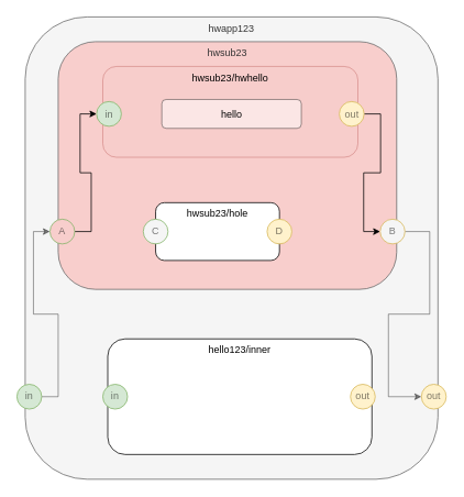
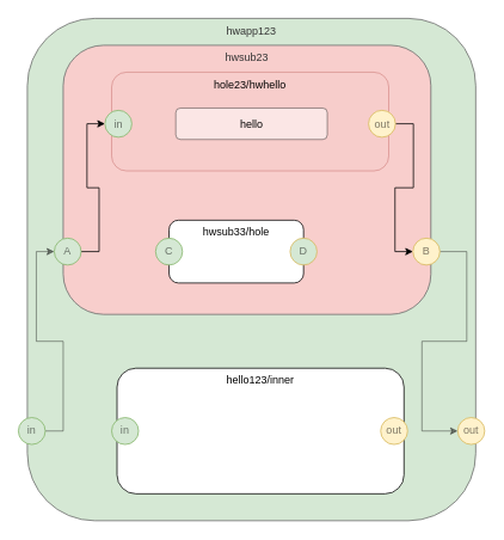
- <mxCell id="2" value="hwapp123" style="rounded=1;whiteSpace=wrap;html=1;verticalAlign=top;fillColor=#f5f5f5;strokeColor=#666666;fontColor=#333333;" parent="1" vertex="1"><mxGeometry x="30" y="20" width="500" height="560" as="geometry" /></mxCell>
+ <mxCell id="2" value="hwapp123" style="rounded=1;whiteSpace=wrap;html=1;verticalAlign=top;fillColor=#d5e8d4;strokeColor=#666666;fontColor=#333333;" parent="1" vertex="1"><mxGeometry x="30" y="20" width="500" height="560" as="geometry" /></mxCell>
- <mxCell id="4" value="hwsub23/hwhello" style="rounded=1;whiteSpace=wrap;html=1;opacity=50;align=center;verticalAlign=top;fillColor=#f8cecc;strokeColor=#b85450;" parent="1" vertex="1"><mxGeometry x="124" y="80" width="309" height="110" as="geometry" /></mxCell>
+ <mxCell id="4" value="hole23/hwhello" style="rounded=1;whiteSpace=wrap;html=1;opacity=50;align=center;verticalAlign=top;fillColor=#f8cecc;strokeColor=#b85450;" parent="1" vertex="1"><mxGeometry x="124" y="80" width="309" height="110" as="geometry" /></mxCell>
- <mxCell id="9" value="hwsub23/hole" style="rounded=1;whiteSpace=wrap;html=1;verticalAlign=top;" parent="1" vertex="1"><mxGeometry x="188" y="245" width="150" height="70" as="geometry" /></mxCell>
+ <mxCell id="9" value="hwsub33/hole" style="rounded=1;whiteSpace=wrap;html=1;verticalAlign=top;" parent="1" vertex="1"><mxGeometry x="188" y="245" width="150" height="70" as="geometry" /></mxCell>
- <mxCell id="11" value="A" style="ellipse;whiteSpace=wrap;html=1;aspect=fixed;fillColor=#f8cecc;align=center;strokeColor=#82b366;textOpacity=50;" parent="1" vertex="1"><mxGeometry x="60" y="265" width="30" height="30" as="geometry" /></mxCell>
+ <mxCell id="11" value="A" style="ellipse;whiteSpace=wrap;html=1;aspect=fixed;fillColor=#d5e8d4;align=center;strokeColor=#82b366;textOpacity=50;" parent="1" vertex="1"><mxGeometry x="60" y="265" width="30" height="30" as="geometry" /></mxCell>
- <mxCell id="14" value="C" style="ellipse;whiteSpace=wrap;html=1;aspect=fixed;fillColor=#f5f5f5;align=center;strokeColor=#82b366;textOpacity=50;" parent="1" vertex="1"><mxGeometry x="173" y="265" width="30" height="30" as="geometry" /></mxCell>
+ <mxCell id="14" value="C" style="ellipse;whiteSpace=wrap;html=1;aspect=fixed;fillColor=#d5e8d4;align=center;strokeColor=#82b366;textOpacity=50;" parent="1" vertex="1"><mxGeometry x="173" y="265" width="30" height="30" as="geometry" /></mxCell>
- <mxCell id="15" value="D" style="ellipse;whiteSpace=wrap;html=1;aspect=fixed;fillColor=#fff2cc;align=center;strokeColor=#d6b656;textOpacity=50;" parent="1" vertex="1"><mxGeometry x="323" y="265" width="30" height="30" as="geometry" /></mxCell>
+ <mxCell id="15" value="D" style="ellipse;whiteSpace=wrap;html=1;aspect=fixed;fillColor=#d5e8d4;align=center;strokeColor=#d6b656;textOpacity=50;" parent="1" vertex="1"><mxGeometry x="323" y="265" width="30" height="30" as="geometry" /></mxCell>
- <mxCell id="13" value="B" style="ellipse;whiteSpace=wrap;html=1;aspect=fixed;fillColor=#f5f5f5;align=center;strokeColor=#d6b656;textOpacity=50;" parent="1" vertex="1"><mxGeometry x="460" y="265" width="30" height="30" as="geometry" /></mxCell>
+ <mxCell id="13" value="B" style="ellipse;whiteSpace=wrap;html=1;aspect=fixed;fillColor=#fff2cc;align=center;strokeColor=#d6b656;textOpacity=50;" parent="1" vertex="1"><mxGeometry x="460" y="265" width="30" height="30" as="geometry" /></mxCell>
